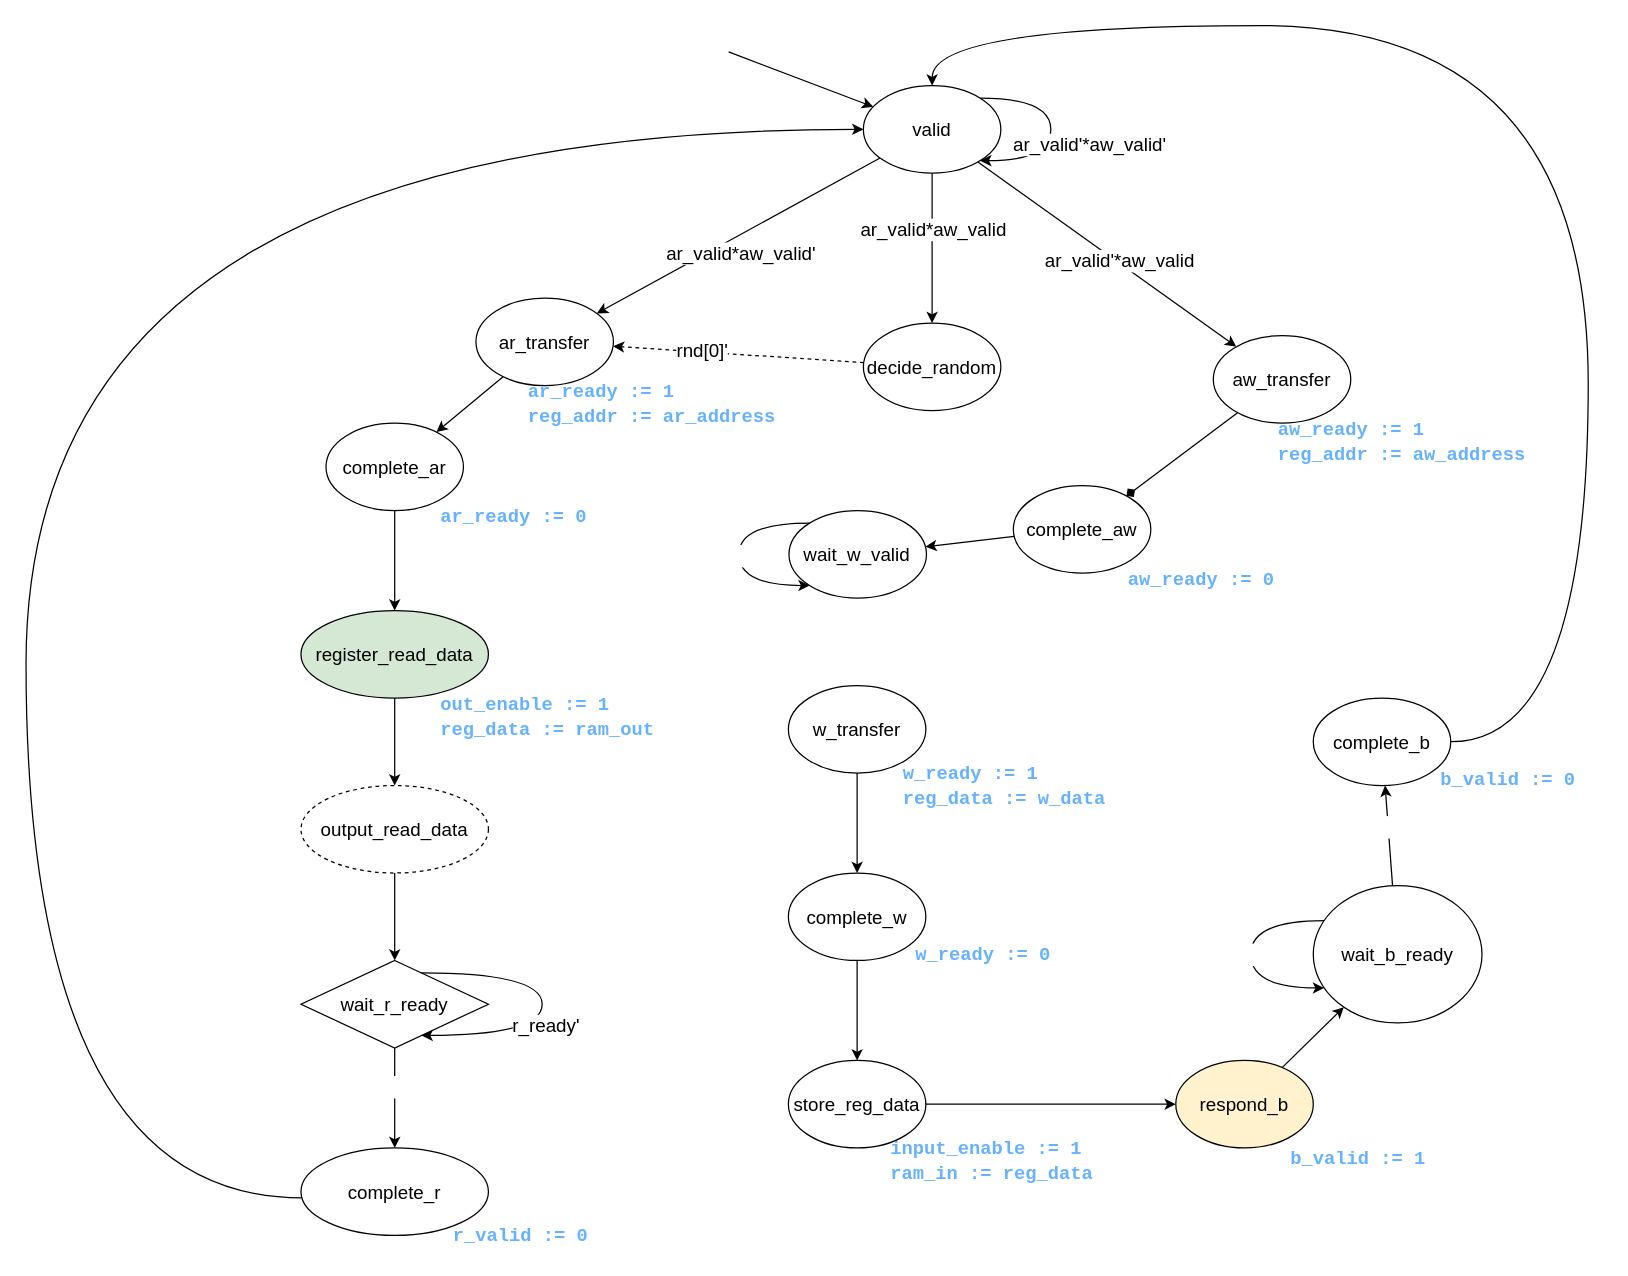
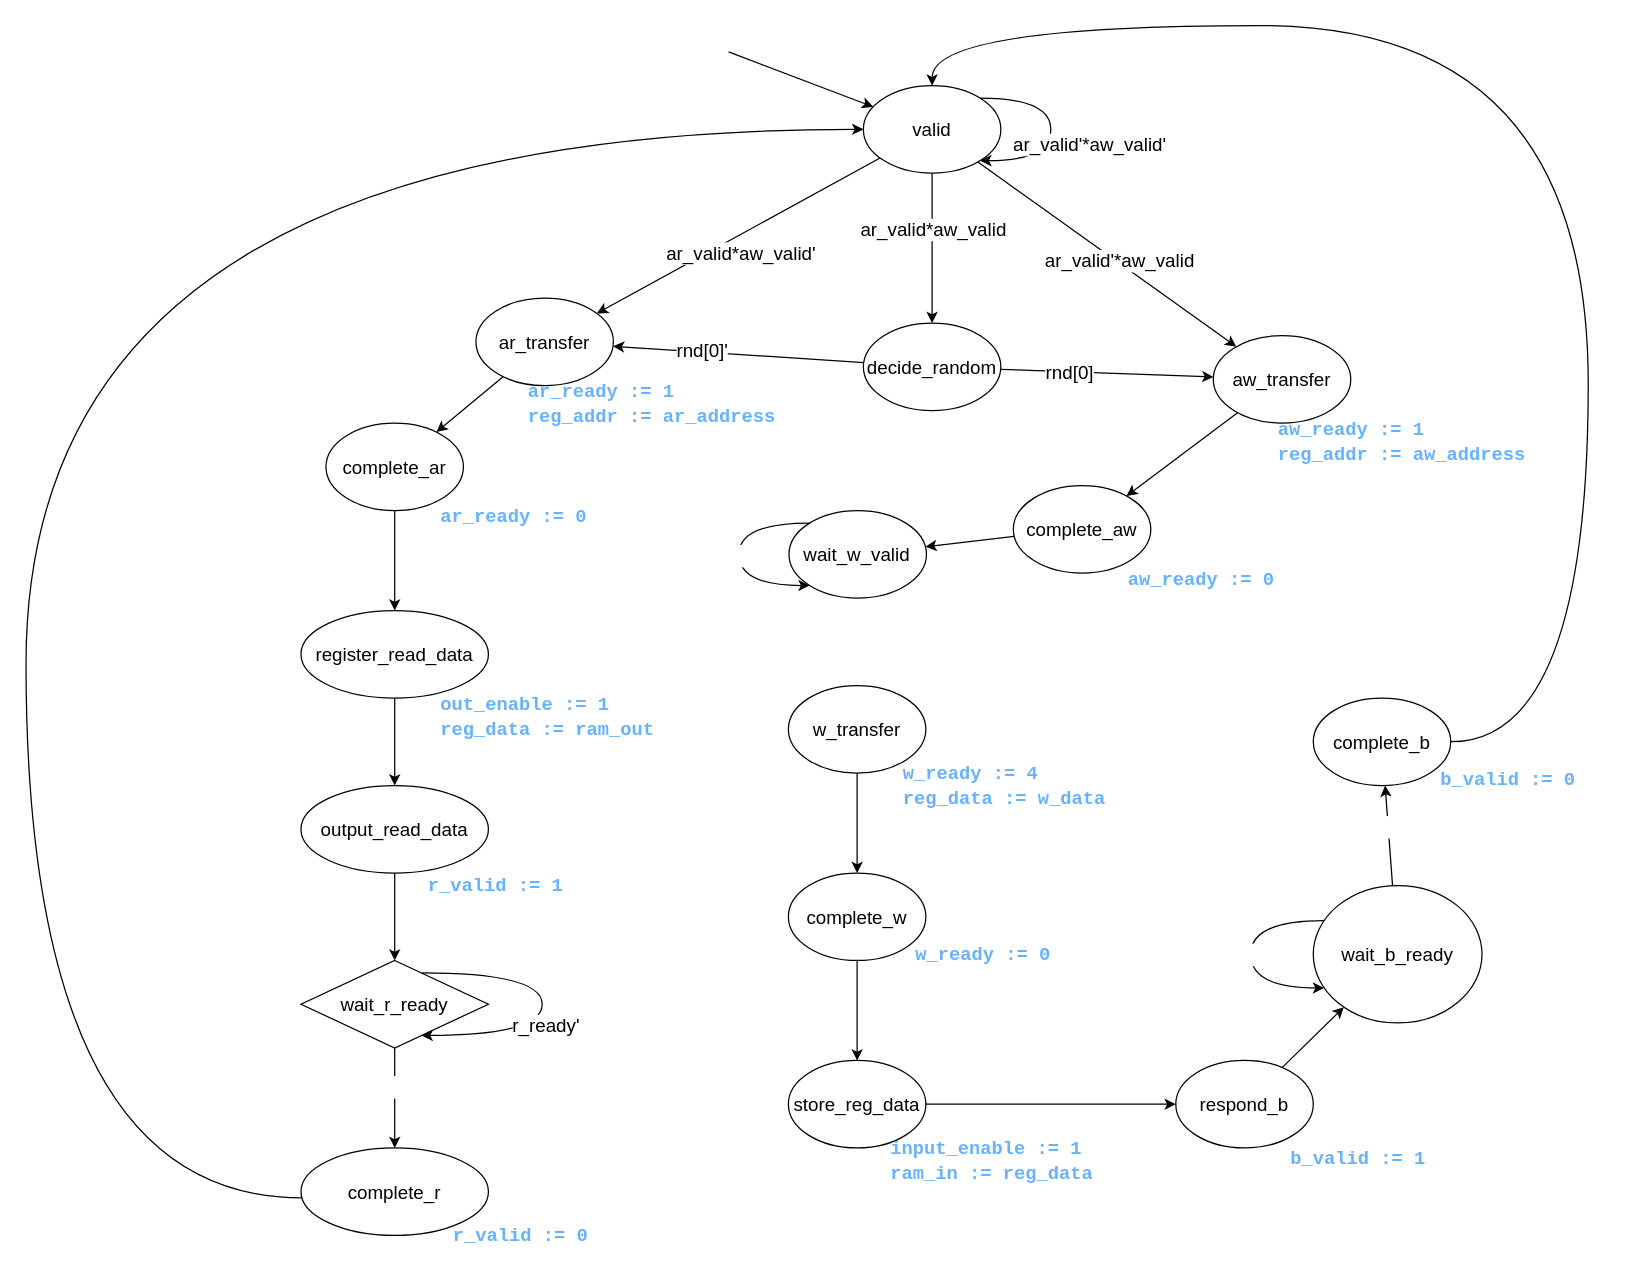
- <mxCell id="13" style="edgeStyle=none;html=1;fontSize=15;dashed=1;" edge="1" parent="1" source="17" target="20"><mxGeometry relative="1" as="geometry"><mxPoint x="615.889" y="414.081" as="targetPoint" /></mxGeometry></mxCell>
+ <mxCell id="13" style="edgeStyle=none;html=1;fontSize=15;" edge="1" parent="1" source="17" target="20"><mxGeometry relative="1" as="geometry"><mxPoint x="615.889" y="414.081" as="targetPoint" /></mxGeometry></mxCell>
+ <mxCell id="15" style="edgeStyle=none;html=1;fontSize=15;" edge="1" parent="1" source="17" target="23"><mxGeometry relative="1" as="geometry"><mxPoint x="849.677" y="393.84" as="targetPoint" /></mxGeometry></mxCell>
+ <mxCell id="16" value="rnd[0]" style="edgeLabel;html=1;align=center;verticalAlign=middle;resizable=0;points=[];fontSize=15;" vertex="1" connectable="0" parent="15"><mxGeometry x="-0.356" relative="1" as="geometry"><mxPoint as="offset" /></mxGeometry></mxCell>
- <mxCell id="45" style="html=1;fontFamily=Helvetica;fontSize=15;fontColor=#FFFFFF;endArrow=diamond;" edge="1" parent="1" source="23" target="47"><mxGeometry relative="1" as="geometry"><mxPoint x="910" y="388.04" as="targetPoint" /></mxGeometry></mxCell>
+ <mxCell id="45" style="html=1;fontFamily=Helvetica;fontSize=15;fontColor=#FFFFFF;" edge="1" parent="1" source="23" target="47"><mxGeometry relative="1" as="geometry"><mxPoint x="910" y="388.04" as="targetPoint" /></mxGeometry></mxCell>
- <mxCell id="31" value="&lt;span style=&quot;font-size: 15px;&quot;&gt;register_read_data&lt;br&gt;&lt;/span&gt;" style="ellipse;whiteSpace=wrap;html=1;fillColor=#d5e8d4;" vertex="1" parent="30"><mxGeometry width="150" height="70" as="geometry" /></mxCell>
+ <mxCell id="31" value="&lt;span style=&quot;font-size: 15px;&quot;&gt;register_read_data&lt;br&gt;&lt;/span&gt;" style="ellipse;whiteSpace=wrap;html=1;" vertex="1" parent="30"><mxGeometry width="150" height="70" as="geometry" /></mxCell>
- <mxCell id="55" value="&lt;font color=&quot;#66b2ff&quot; face=&quot;Courier New&quot;&gt;&lt;b&gt;w_ready := 1&lt;br&gt;reg_data := w_data&lt;br&gt;&lt;/b&gt;&lt;/font&gt;" style="text;html=1;strokeColor=none;fillColor=none;align=left;verticalAlign=middle;whiteSpace=wrap;rounded=0;fontSize=15;" vertex="1" parent="53"><mxGeometry x="90" y="60" width="180" height="40" as="geometry" /></mxCell>
+ <mxCell id="55" value="&lt;font color=&quot;#66b2ff&quot; face=&quot;Courier New&quot;&gt;&lt;b&gt;w_ready := 4&lt;br&gt;reg_data := w_data&lt;br&gt;&lt;/b&gt;&lt;/font&gt;" style="text;html=1;strokeColor=none;fillColor=none;align=left;verticalAlign=middle;whiteSpace=wrap;rounded=0;fontSize=15;" vertex="1" parent="53"><mxGeometry x="90" y="60" width="180" height="40" as="geometry" /></mxCell>
- <mxCell id="39" value="&lt;span style=&quot;font-size: 15px;&quot;&gt;output_read_data&lt;br&gt;&lt;/span&gt;" style="ellipse;whiteSpace=wrap;html=1;dashed=1;" vertex="1" parent="38"><mxGeometry width="150" height="70" as="geometry" /></mxCell>
+ <mxCell id="39" value="&lt;span style=&quot;font-size: 15px;&quot;&gt;output_read_data&lt;br&gt;&lt;/span&gt;" style="ellipse;whiteSpace=wrap;html=1;" vertex="1" parent="38"><mxGeometry width="150" height="70" as="geometry" /></mxCell>
+ <mxCell id="40" value="&lt;font color=&quot;#66b2ff&quot; face=&quot;Courier New&quot;&gt;&lt;b&gt;r_valid := 1&lt;br&gt;&lt;/b&gt;&lt;/font&gt;" style="text;html=1;strokeColor=none;fillColor=none;align=left;verticalAlign=middle;whiteSpace=wrap;rounded=0;fontSize=15;" vertex="1" parent="38"><mxGeometry x="100" y="70" width="130" height="20" as="geometry" /></mxCell>
- <mxCell id="72" value="&lt;span style=&quot;font-size: 15px;&quot;&gt;respond_b&lt;/span&gt;" style="ellipse;whiteSpace=wrap;html=1;fillColor=#fff2cc;" vertex="1" parent="71"><mxGeometry width="110" height="70" as="geometry" /></mxCell>
+ <mxCell id="72" value="&lt;span style=&quot;font-size: 15px;&quot;&gt;respond_b&lt;/span&gt;" style="ellipse;whiteSpace=wrap;html=1;" vertex="1" parent="71"><mxGeometry width="110" height="70" as="geometry" /></mxCell>
